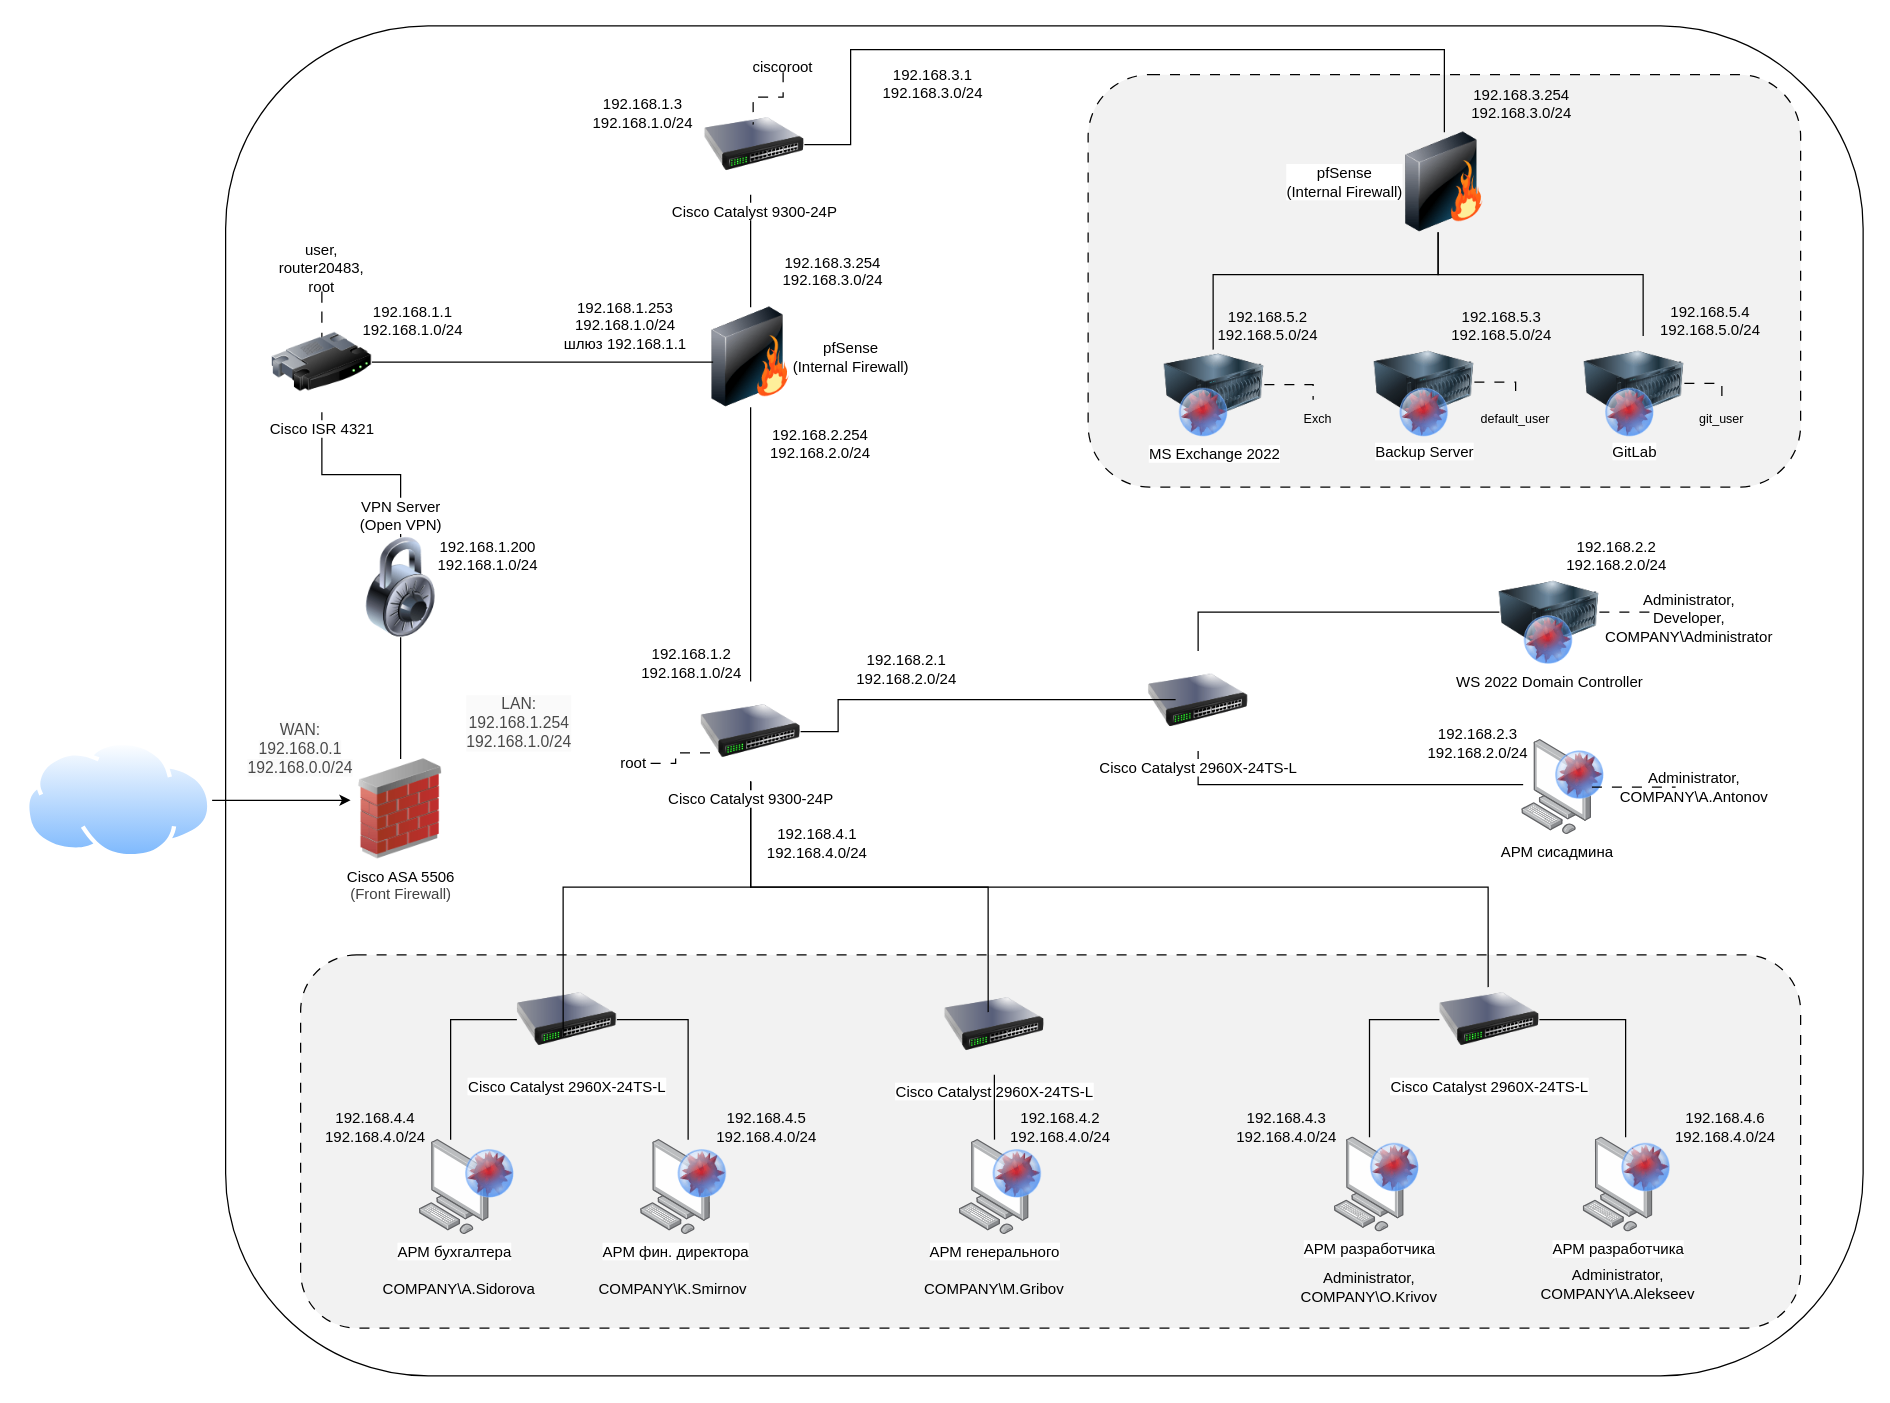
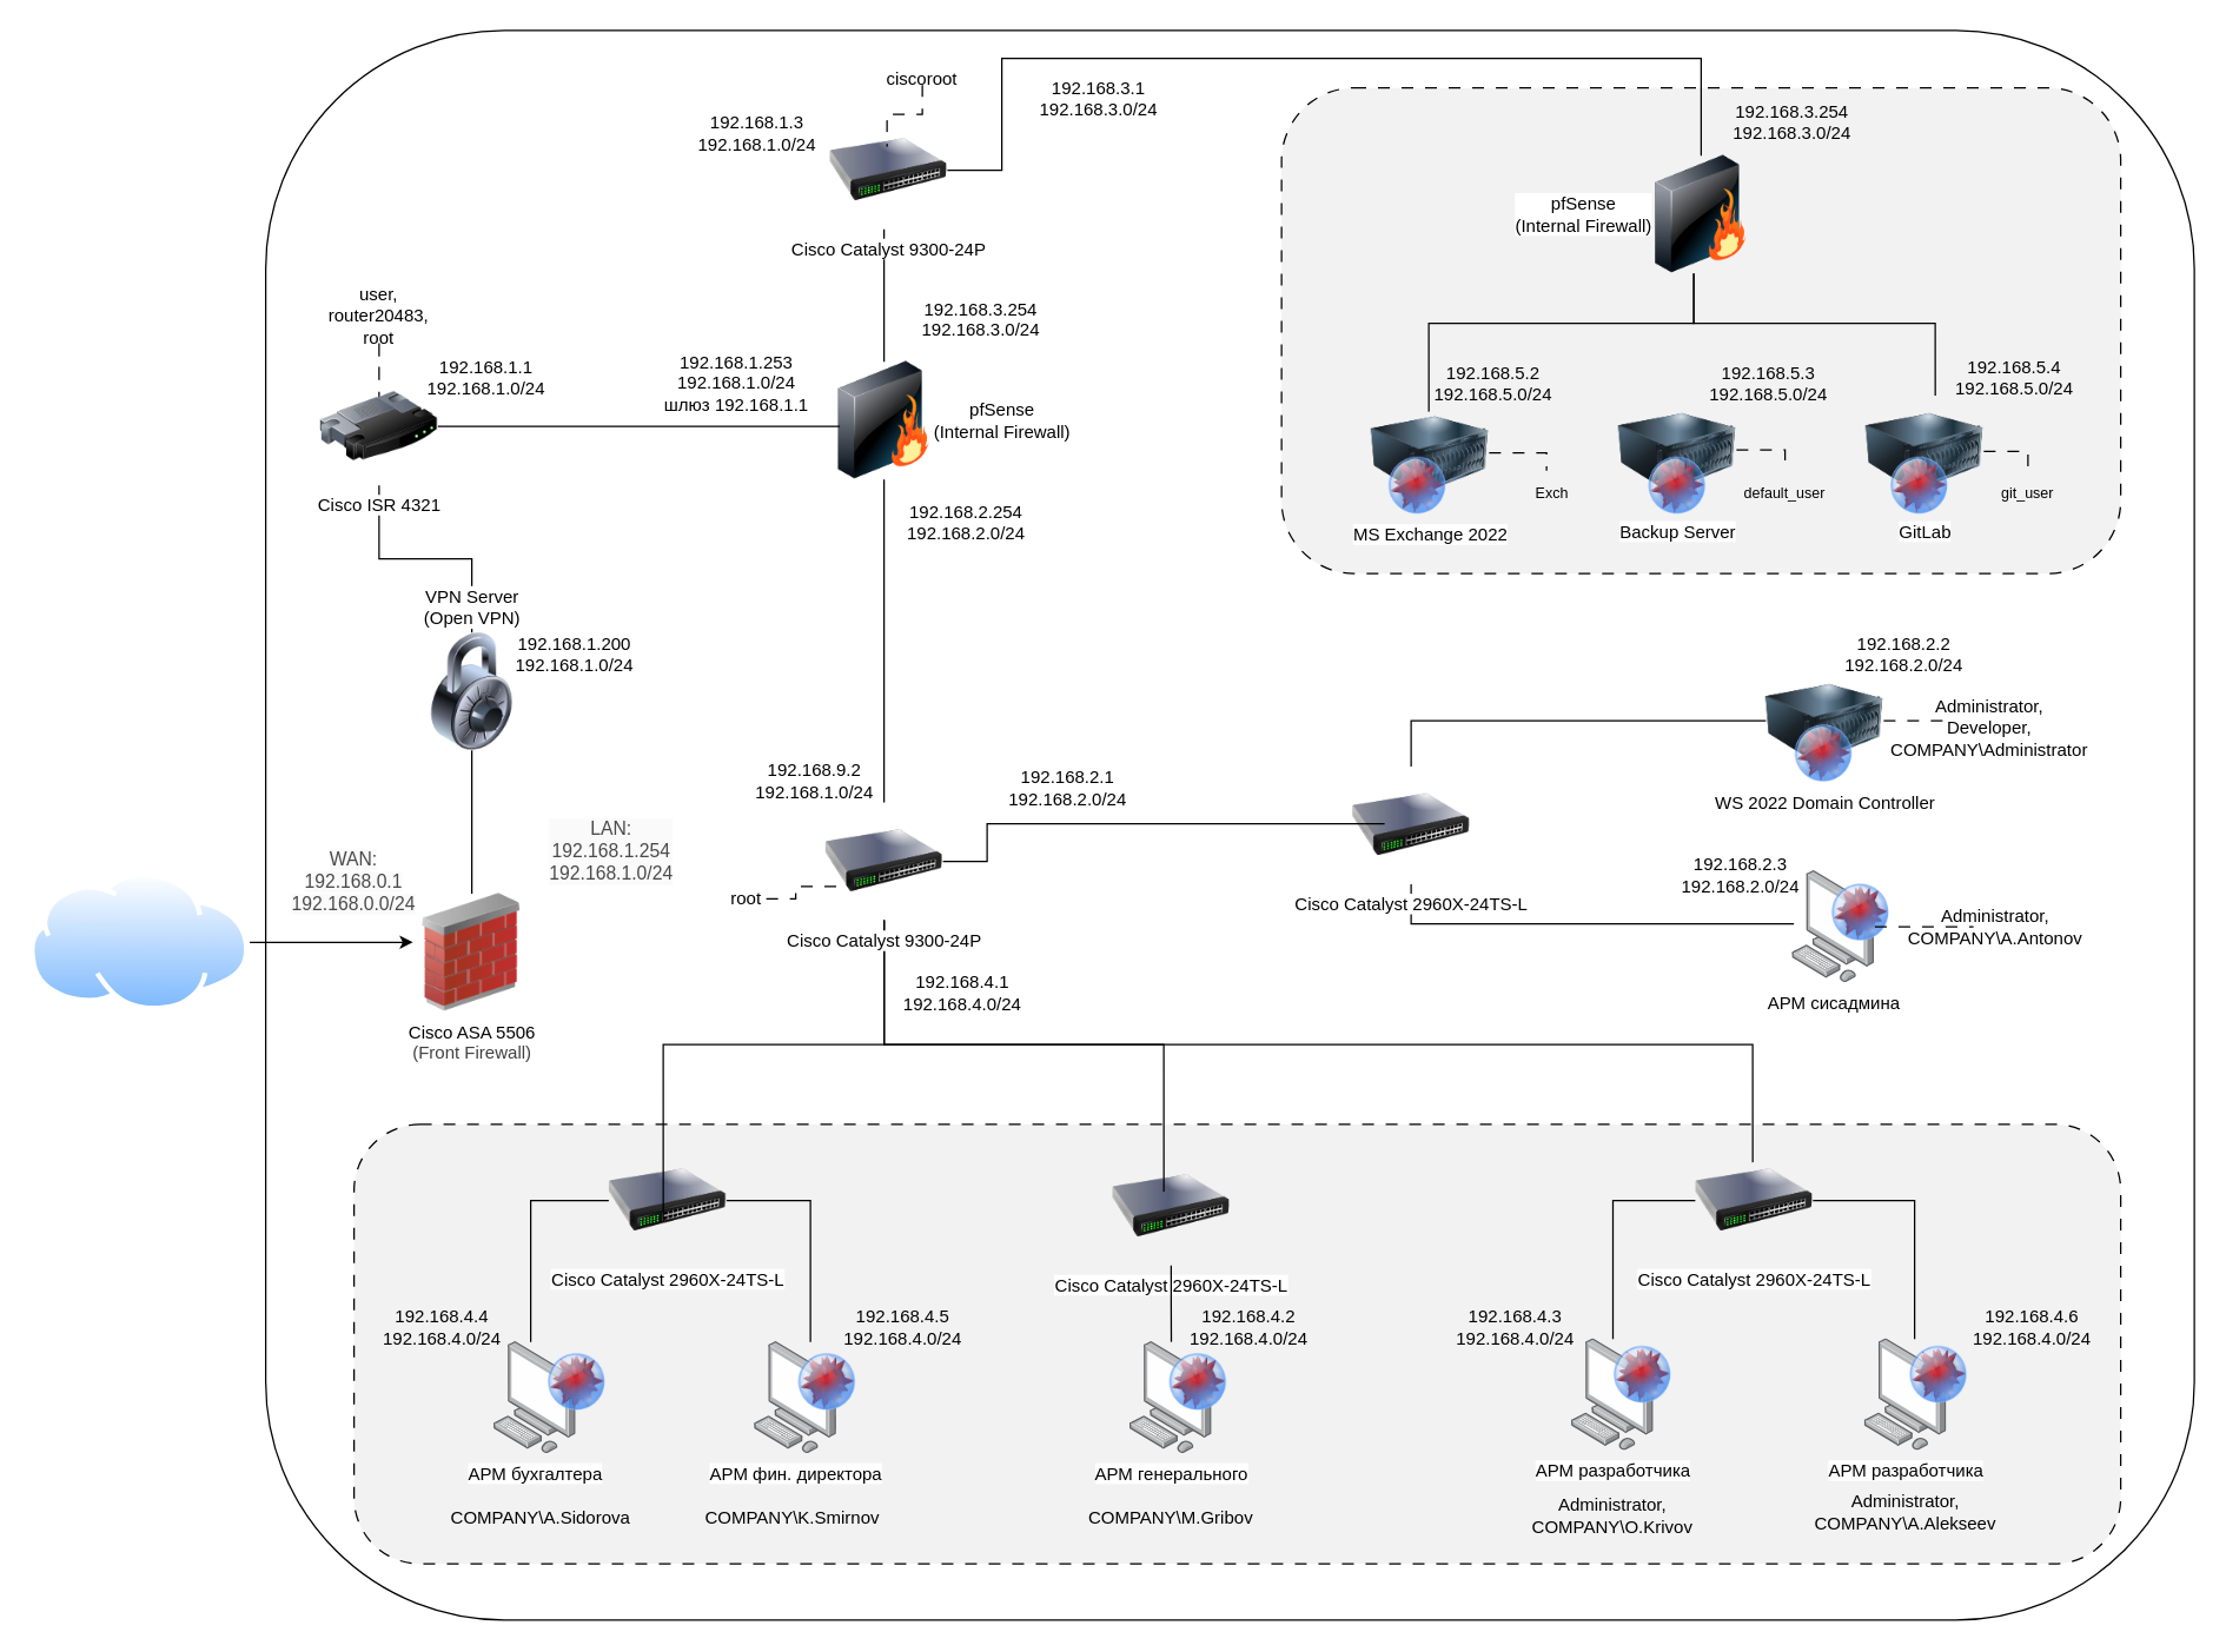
- <mxCell id="29" value="192.168.1.2&lt;div&gt;192.168.1.0/24&lt;/div&gt;" style="text;html=1;align=center;verticalAlign=middle;whiteSpace=wrap;rounded=0;" vertex="1" parent="1"><mxGeometry x="523" y="514.5" width="60" height="30" as="geometry" /></mxCell>
+ <mxCell id="29" value="192.168.9.2&lt;div&gt;192.168.1.0/24&lt;/div&gt;" style="text;html=1;align=center;verticalAlign=middle;whiteSpace=wrap;rounded=0;" vertex="1" parent="1"><mxGeometry x="523" y="514.5" width="60" height="30" as="geometry" /></mxCell>
